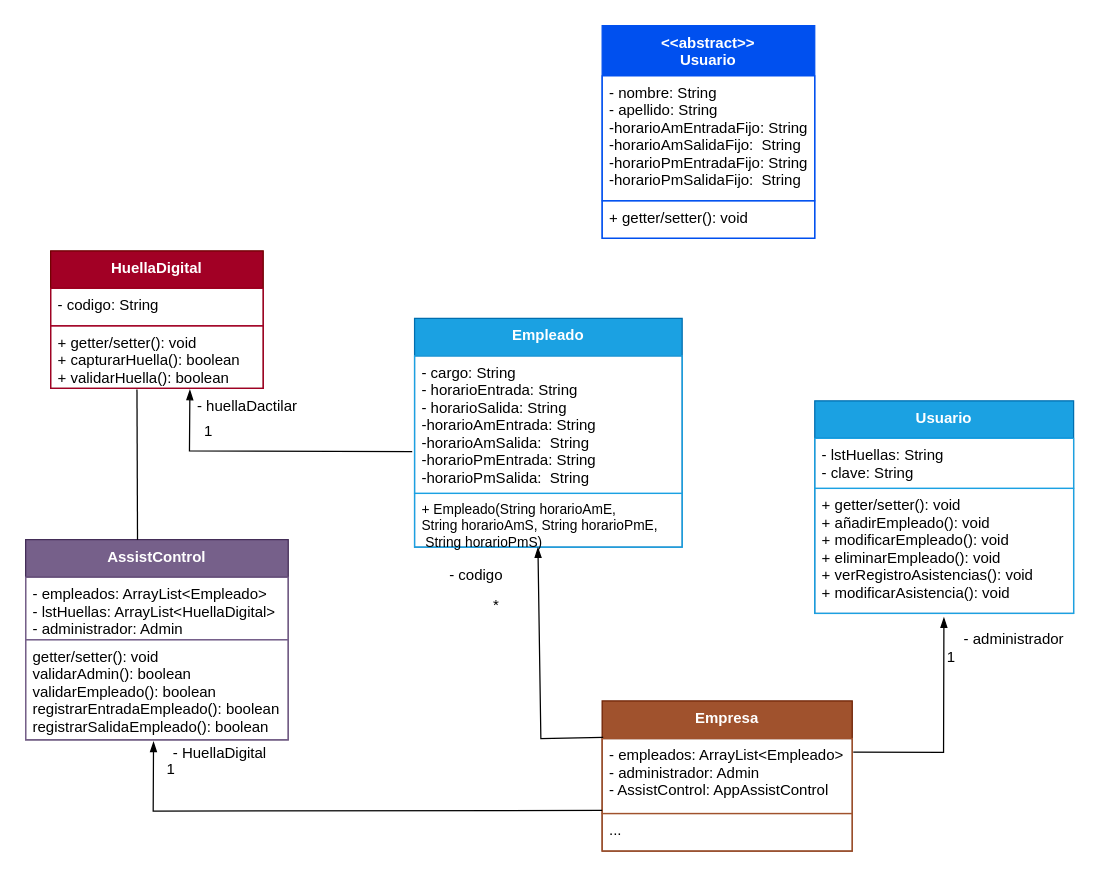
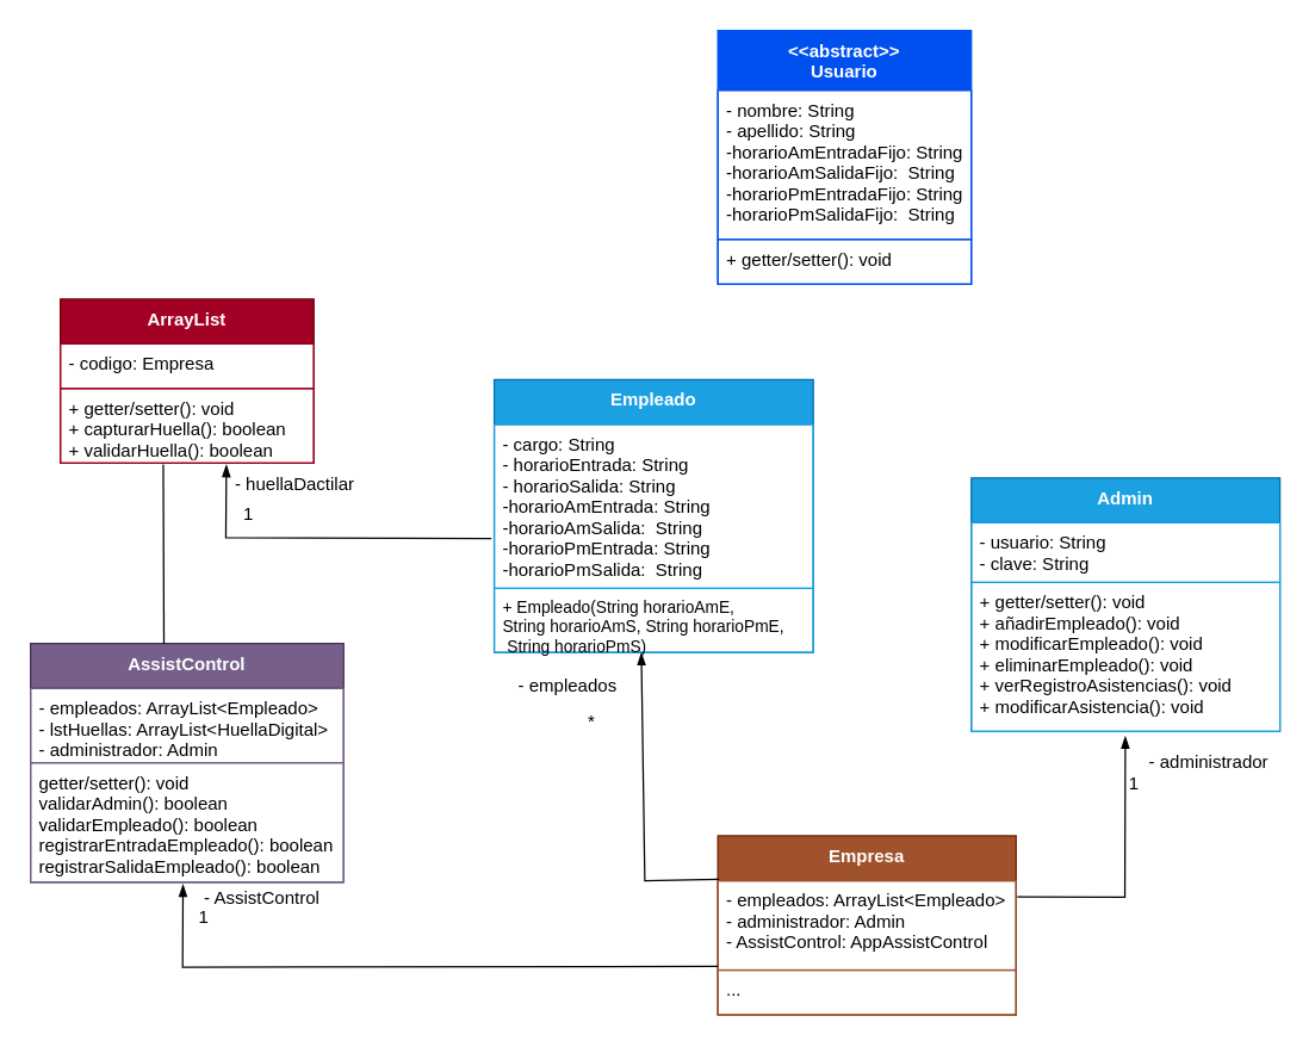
- <mxCell id="23" value="HuellaDigital" style="swimlane;fontStyle=1;align=center;verticalAlign=top;childLayout=stackLayout;horizontal=1;startSize=30;horizontalStack=0;resizeParent=1;resizeParentMax=0;resizeLast=0;collapsible=1;marginBottom=0;strokeColor=#6F0000;fillColor=#A20025;fontColor=#ffffff;" parent="1" vertex="1"><mxGeometry x="40" y="200" width="170" height="110" as="geometry" /></mxCell>
+ <mxCell id="23" value="ArrayList" style="swimlane;fontStyle=1;align=center;verticalAlign=top;childLayout=stackLayout;horizontal=1;startSize=30;horizontalStack=0;resizeParent=1;resizeParentMax=0;resizeLast=0;collapsible=1;marginBottom=0;strokeColor=#6F0000;fillColor=#A20025;fontColor=#ffffff;" parent="1" vertex="1"><mxGeometry x="40" y="200" width="170" height="110" as="geometry" /></mxCell>
- <mxCell id="24" value="- codigo: String" style="text;strokeColor=#A20025;fillColor=none;align=left;verticalAlign=top;spacingLeft=4;spacingRight=4;overflow=hidden;rotatable=0;points=[[0,0.5],[1,0.5]];portConstraint=eastwest;fontColor=#000000;" parent="23" vertex="1"><mxGeometry y="30" width="170" height="30" as="geometry" /></mxCell>
+ <mxCell id="24" value="- codigo: Empresa" style="text;strokeColor=#A20025;fillColor=none;align=left;verticalAlign=top;spacingLeft=4;spacingRight=4;overflow=hidden;rotatable=0;points=[[0,0.5],[1,0.5]];portConstraint=eastwest;fontColor=#000000;" parent="23" vertex="1"><mxGeometry y="30" width="170" height="30" as="geometry" /></mxCell>
- <mxCell id="8" value="Usuario" style="swimlane;fontStyle=1;align=center;verticalAlign=top;childLayout=stackLayout;horizontal=1;startSize=30;horizontalStack=0;resizeParent=1;resizeParentMax=0;resizeLast=0;collapsible=1;marginBottom=0;strokeColor=#006EAF;fillColor=#1ba1e2;fontColor=#ffffff;" parent="1" vertex="1"><mxGeometry x="651" y="320" width="207" height="170" as="geometry" /></mxCell>
+ <mxCell id="8" value="Admin" style="swimlane;fontStyle=1;align=center;verticalAlign=top;childLayout=stackLayout;horizontal=1;startSize=30;horizontalStack=0;resizeParent=1;resizeParentMax=0;resizeLast=0;collapsible=1;marginBottom=0;strokeColor=#006EAF;fillColor=#1ba1e2;fontColor=#ffffff;" parent="1" vertex="1"><mxGeometry x="651" y="320" width="207" height="170" as="geometry" /></mxCell>
- <mxCell id="9" value="- lstHuellas: String&#10;- clave: String" style="text;strokeColor=#1BA1E2;fillColor=none;align=left;verticalAlign=top;spacingLeft=4;spacingRight=4;overflow=hidden;rotatable=0;points=[[0,0.5],[1,0.5]];portConstraint=eastwest;fontColor=#000000;" parent="8" vertex="1"><mxGeometry y="30" width="207" height="40" as="geometry" /></mxCell>
+ <mxCell id="9" value="- usuario: String&#10;- clave: String" style="text;strokeColor=#1BA1E2;fillColor=none;align=left;verticalAlign=top;spacingLeft=4;spacingRight=4;overflow=hidden;rotatable=0;points=[[0,0.5],[1,0.5]];portConstraint=eastwest;fontColor=#000000;" parent="8" vertex="1"><mxGeometry y="30" width="207" height="40" as="geometry" /></mxCell>
- <mxCell id="19" value="- codigo" style="text;html=1;align=center;verticalAlign=middle;resizable=0;points=[];autosize=1;strokeColor=none;fillColor=none;fontColor=#000000;labelBorderColor=none;" parent="1" vertex="1"><mxGeometry x="335" y="445" width="90" height="30" as="geometry" /></mxCell>
+ <mxCell id="19" value="- empleados" style="text;html=1;align=center;verticalAlign=middle;resizable=0;points=[];autosize=1;strokeColor=none;fillColor=none;fontColor=#000000;labelBorderColor=none;" parent="1" vertex="1"><mxGeometry x="335" y="445" width="90" height="30" as="geometry" /></mxCell>
- <mxCell id="29" value="- HuellaDigital" style="text;html=1;align=center;verticalAlign=middle;resizable=0;points=[];autosize=1;strokeColor=none;fillColor=none;fontColor=#000000;labelBorderColor=none;" parent="1" vertex="1"><mxGeometry x="125" y="587" width="100" height="30" as="geometry" /></mxCell>
+ <mxCell id="29" value="- AssistControl" style="text;html=1;align=center;verticalAlign=middle;resizable=0;points=[];autosize=1;strokeColor=none;fillColor=none;fontColor=#000000;labelBorderColor=none;" parent="1" vertex="1"><mxGeometry x="125" y="587" width="100" height="30" as="geometry" /></mxCell>
